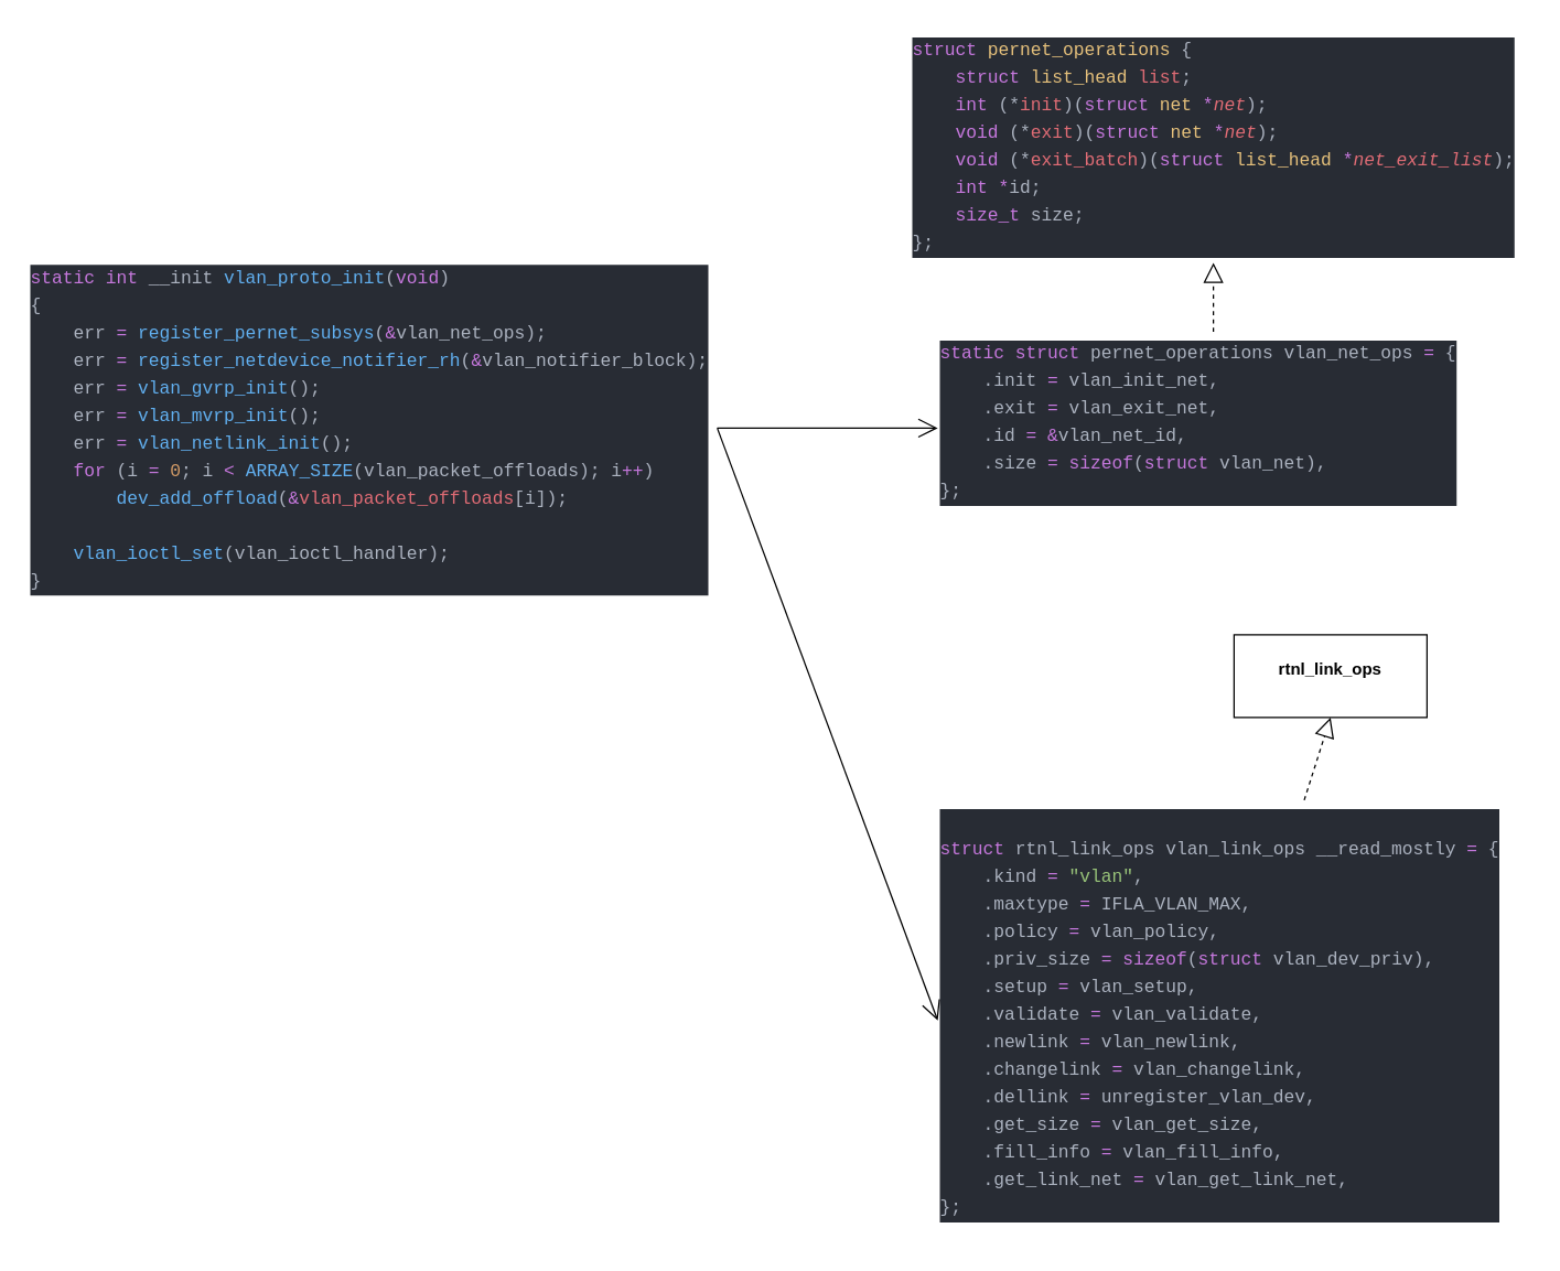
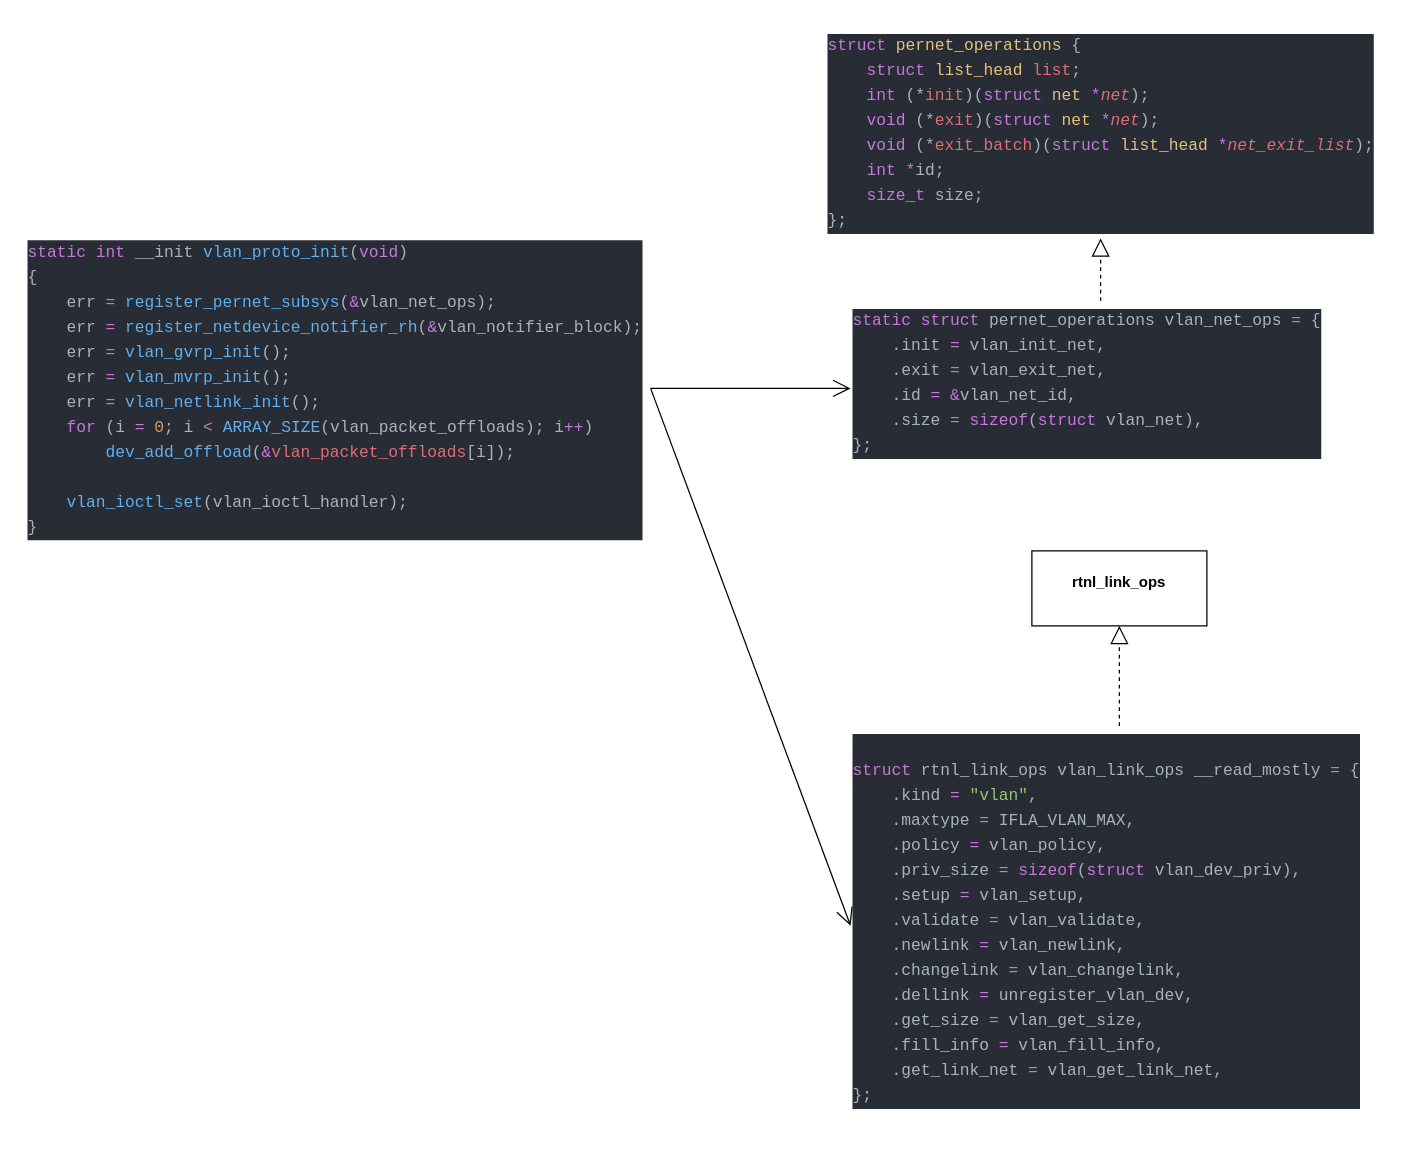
- <mxCell id="9" value="&lt;p style=&quot;margin: 0px ; margin-top: 4px ; text-align: center&quot;&gt;&lt;br&gt;&lt;b&gt;rtnl_link_ops&lt;/b&gt;&lt;/p&gt;" style="verticalAlign=top;align=left;overflow=fill;fontSize=12;fontFamily=Helvetica;html=1;" vertex="1" parent="1"><mxGeometry x="895" y="460" width="140" height="60" as="geometry" /></mxCell>
+ <mxCell id="9" value="&lt;p style=&quot;margin: 0px ; margin-top: 4px ; text-align: center&quot;&gt;&lt;br&gt;&lt;b&gt;rtnl_link_ops&lt;/b&gt;&lt;/p&gt;" style="verticalAlign=top;align=left;overflow=fill;fontSize=12;fontFamily=Helvetica;html=1;" vertex="1" parent="1"><mxGeometry x="825" y="440" width="140" height="60" as="geometry" /></mxCell>
